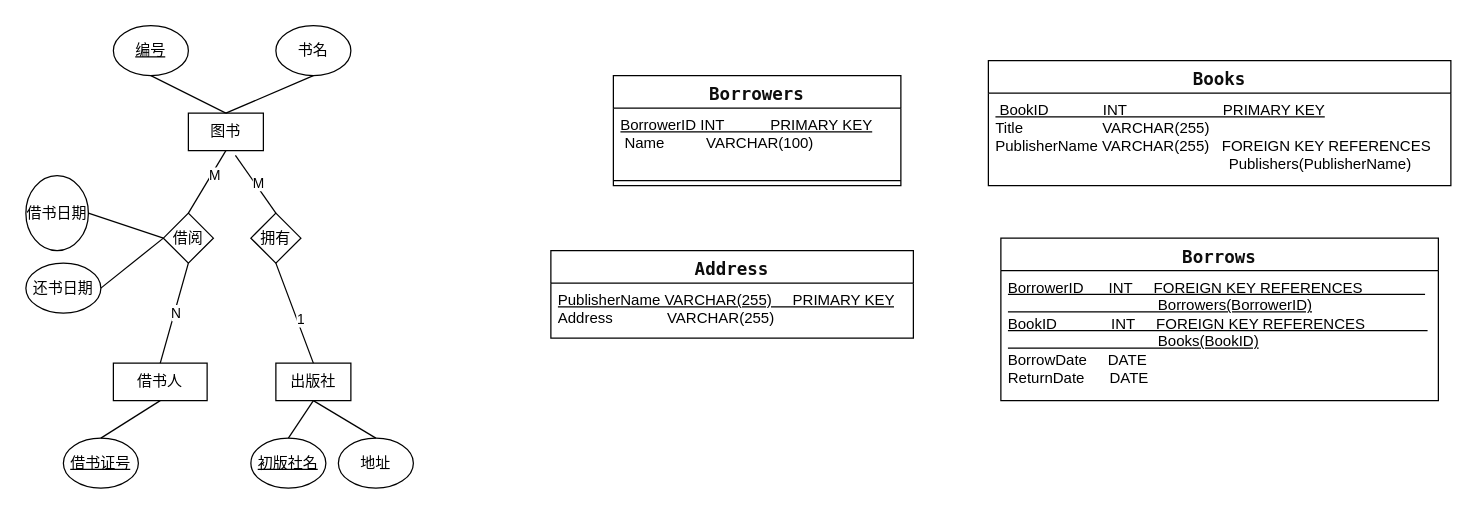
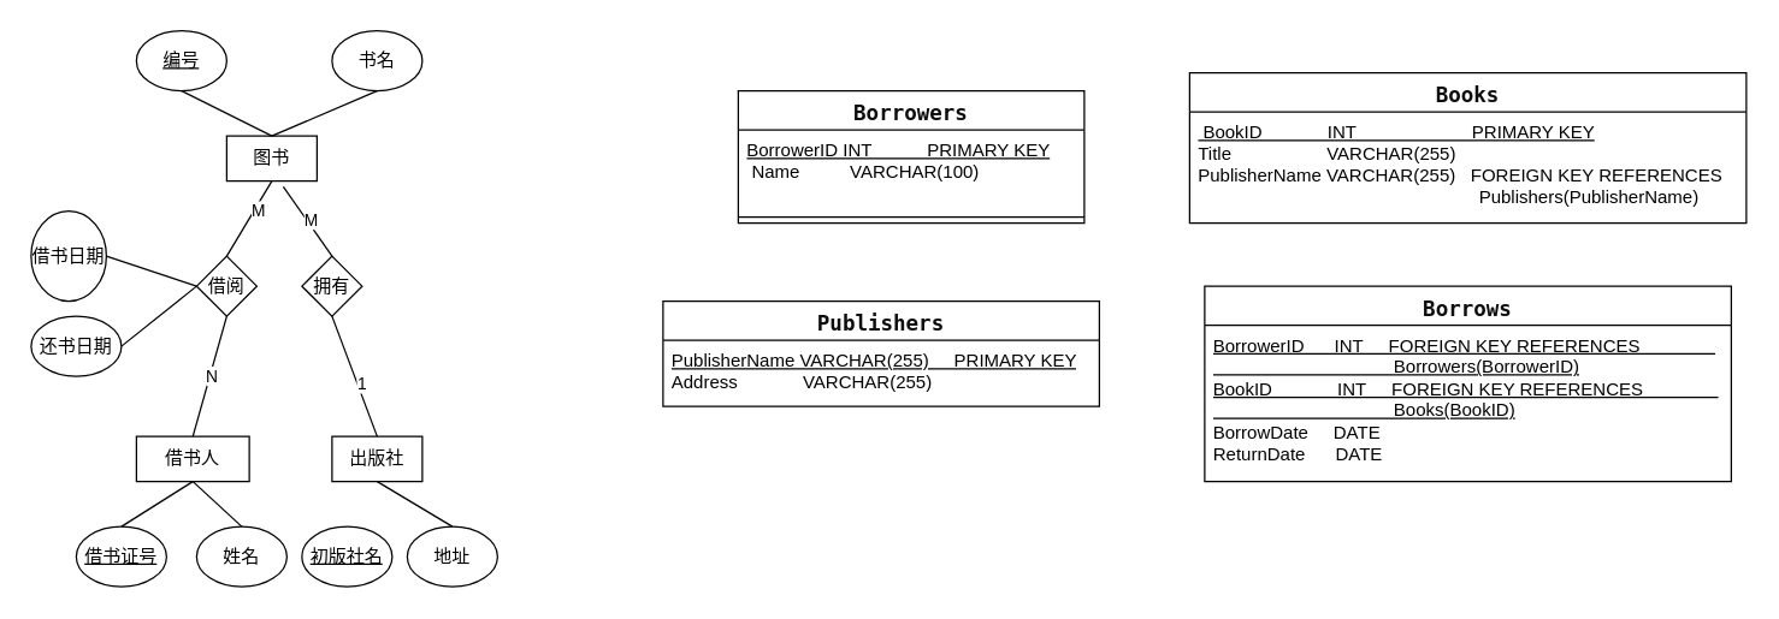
- <mxCell id="36" value="&lt;span style=&quot;color: rgb(13, 13, 13); font-family: &amp;quot;Söhne Mono&amp;quot;, Monaco, &amp;quot;Andale Mono&amp;quot;, &amp;quot;Ubuntu Mono&amp;quot;, monospace; font-size: 14px; text-align: left; white-space-collapse: preserve; background-color: rgb(255, 255, 255);&quot;&gt;Address&lt;/span&gt;" style="swimlane;fontStyle=1;align=center;verticalAlign=top;childLayout=stackLayout;horizontal=1;startSize=26;horizontalStack=0;resizeParent=1;resizeParentMax=0;resizeLast=0;collapsible=1;marginBottom=0;whiteSpace=wrap;html=1;" vertex="1" parent="1"><mxGeometry x="440" y="200" width="290" height="70" as="geometry" /></mxCell>
+ <mxCell id="36" value="&lt;span style=&quot;color: rgb(13, 13, 13); font-family: &amp;quot;Söhne Mono&amp;quot;, Monaco, &amp;quot;Andale Mono&amp;quot;, &amp;quot;Ubuntu Mono&amp;quot;, monospace; font-size: 14px; text-align: left; white-space-collapse: preserve; background-color: rgb(255, 255, 255);&quot;&gt;Publishers&lt;/span&gt;" style="swimlane;fontStyle=1;align=center;verticalAlign=top;childLayout=stackLayout;horizontal=1;startSize=26;horizontalStack=0;resizeParent=1;resizeParentMax=0;resizeLast=0;collapsible=1;marginBottom=0;whiteSpace=wrap;html=1;" vertex="1" parent="1"><mxGeometry x="440" y="200" width="290" height="70" as="geometry" /></mxCell>
+ <mxCell id="28" value="" style="endArrow=none;html=1;rounded=0;exitX=0.5;exitY=0;exitDx=0;exitDy=0;entryX=0.5;entryY=1;entryDx=0;entryDy=0;" edge="1" parent="1" source="21" target="2"><mxGeometry width="50" height="50" relative="1" as="geometry"><mxPoint x="180" y="330" as="sourcePoint" /><mxPoint x="230" y="280" as="targetPoint" /></mxGeometry></mxCell>
- <mxCell id="29" value="" style="endArrow=none;html=1;rounded=0;exitX=0.5;exitY=0;exitDx=0;exitDy=0;entryX=0.5;entryY=1;entryDx=0;entryDy=0;" edge="1" parent="1" source="22" target="4"><mxGeometry width="50" height="50" relative="1" as="geometry"><mxPoint x="230" y="350" as="sourcePoint" /><mxPoint x="280" y="300" as="targetPoint" /></mxGeometry></mxCell>
+ <mxCell id="21" value="姓名" style="ellipse;whiteSpace=wrap;html=1;" vertex="1" parent="1"><mxGeometry x="130" y="350" width="60" height="40" as="geometry" /></mxCell>
